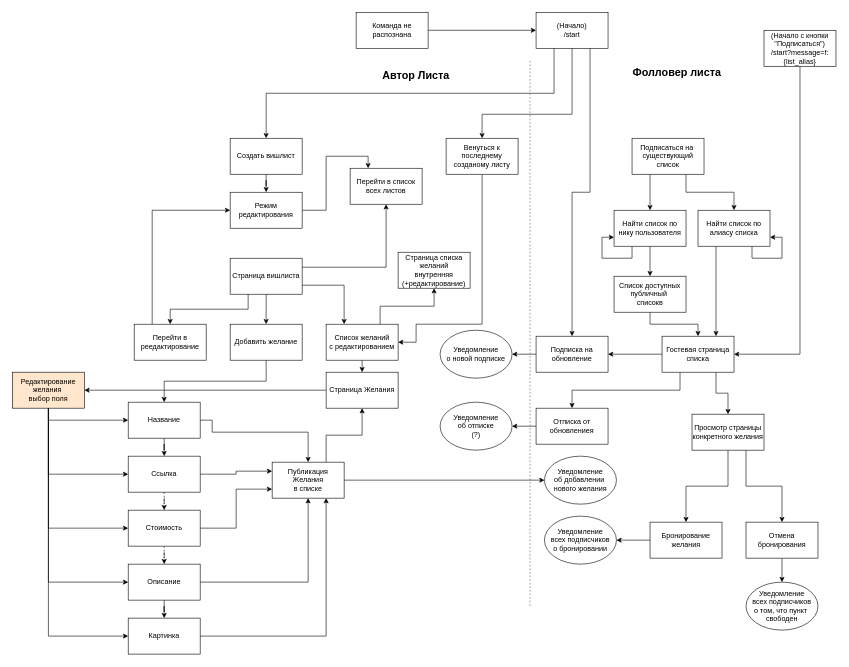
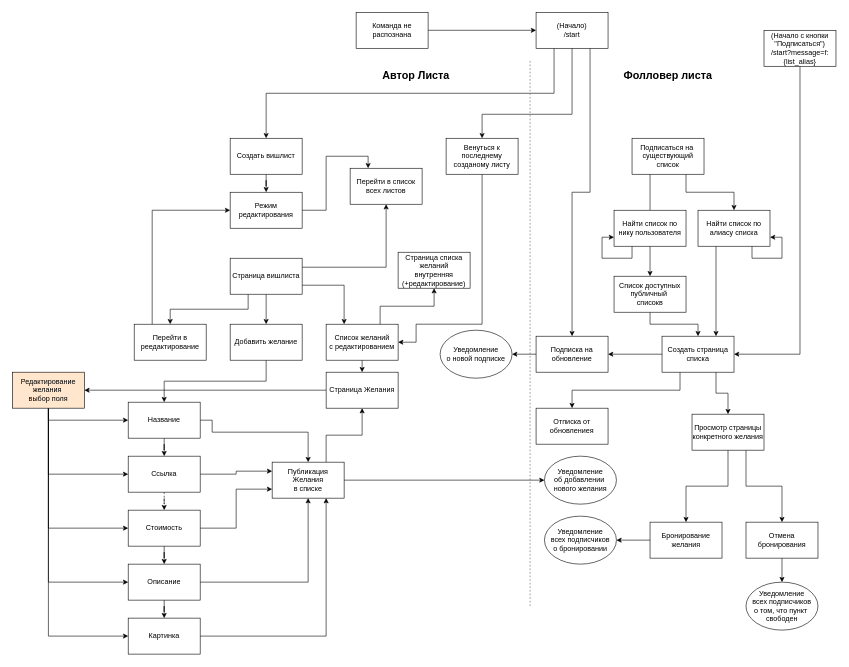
- <mxCell id="43" value="Фолловер листа" style="text;html=1;strokeColor=none;fillColor=none;align=center;verticalAlign=middle;whiteSpace=wrap;rounded=0;fontSize=18;fontStyle=1" vertex="1" parent="1"><mxGeometry x="1048" y="105" width="160" height="30" as="geometry" /></mxCell>
+ <mxCell id="43" value="Фолловер листа" style="text;html=1;strokeColor=none;fillColor=none;align=center;verticalAlign=middle;whiteSpace=wrap;rounded=0;fontSize=18;fontStyle=1" vertex="1" parent="1"><mxGeometry x="1033" y="110" width="160" height="30" as="geometry" /></mxCell>
- <mxCell id="12" style="edgeStyle=orthogonalEdgeStyle;rounded=0;orthogonalLoop=1;jettySize=auto;html=1;exitX=0.25;exitY=1;exitDx=0;exitDy=0;" edge="1" parent="1" source="14" target="17"><mxGeometry relative="1" as="geometry" /></mxCell>
+ <mxCell id="12" style="edgeStyle=orthogonalEdgeStyle;rounded=0;orthogonalLoop=1;jettySize=auto;html=1;exitX=0.25;exitY=1;exitDx=0;exitDy=0;endArrow=none;" edge="1" parent="1" source="14" target="17"><mxGeometry relative="1" as="geometry" /></mxCell>
- <mxCell id="26" value="Гостевая страница&lt;br&gt;списка" style="rounded=0;whiteSpace=wrap;html=1;" vertex="1" parent="1"><mxGeometry x="1103" y="560" width="120" height="60" as="geometry" /></mxCell>
+ <mxCell id="26" value="Создать страница&lt;br&gt;списка" style="rounded=0;whiteSpace=wrap;html=1;" vertex="1" parent="1"><mxGeometry x="1103" y="560" width="120" height="60" as="geometry" /></mxCell>
- <mxCell id="46" value="Уведомление&lt;br&gt;об отписке&lt;br&gt;(?)" style="ellipse;whiteSpace=wrap;html=1;" vertex="1" parent="1"><mxGeometry x="733" y="670" width="120" height="80" as="geometry" /></mxCell>
- <mxCell id="32" style="edgeStyle=orthogonalEdgeStyle;rounded=0;orthogonalLoop=1;jettySize=auto;html=1;exitX=0;exitY=0.5;exitDx=0;exitDy=0;" edge="1" parent="1" source="33" target="46"><mxGeometry relative="1" as="geometry" /></mxCell>
- <mxCell id="70" style="edgeStyle=orthogonalEdgeStyle;rounded=0;orthogonalLoop=1;jettySize=auto;html=1;exitX=0.5;exitY=1;exitDx=0;exitDy=0;fontSize=12;dashed=1;" edge="1" parent="1" source="72" target="75"><mxGeometry relative="1" as="geometry" /></mxCell>
+ <mxCell id="70" style="edgeStyle=orthogonalEdgeStyle;rounded=0;orthogonalLoop=1;jettySize=auto;html=1;exitX=0.5;exitY=1;exitDx=0;exitDy=0;fontSize=12;" edge="1" parent="1" source="72" target="75"><mxGeometry relative="1" as="geometry" /></mxCell>
